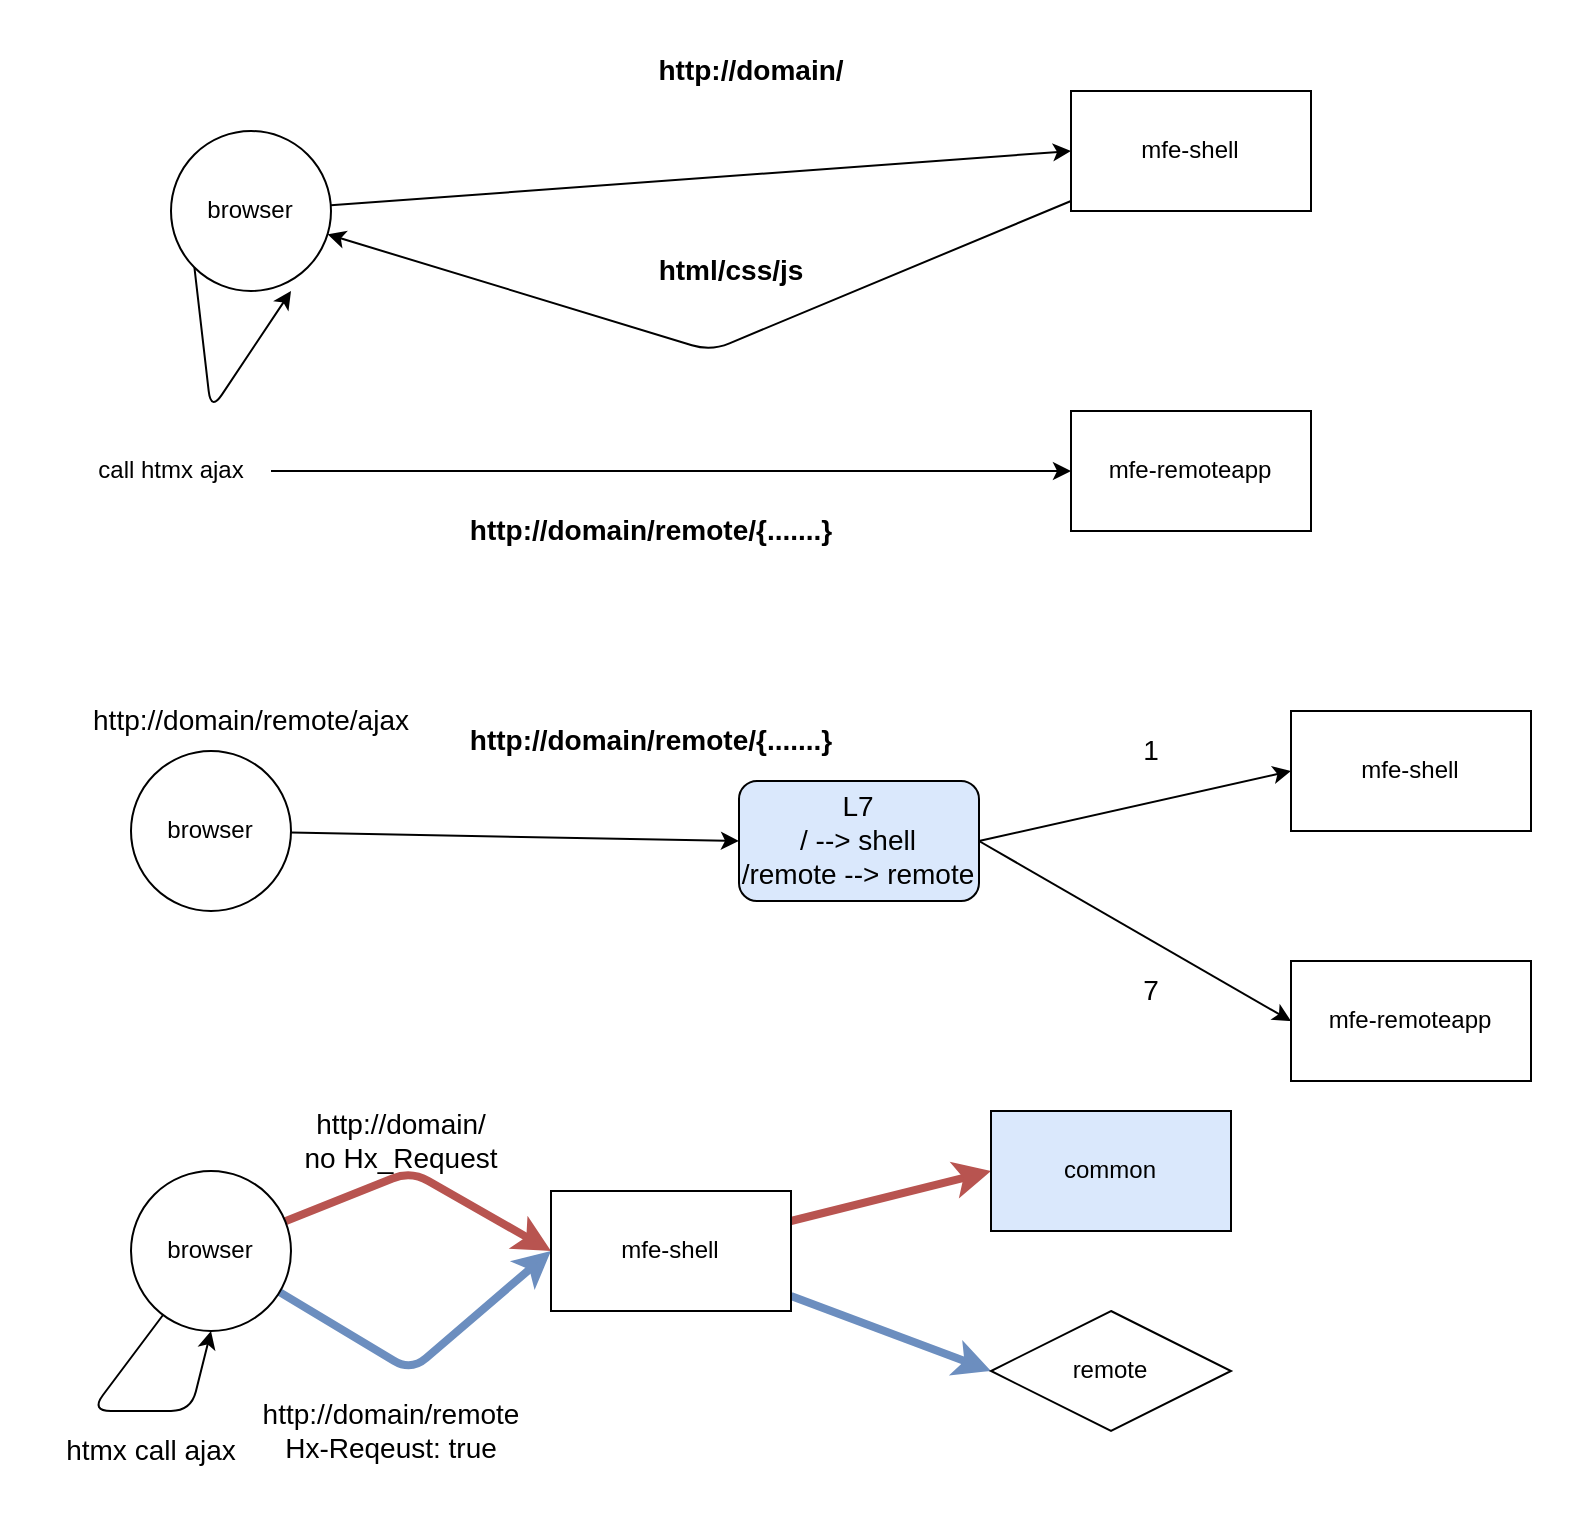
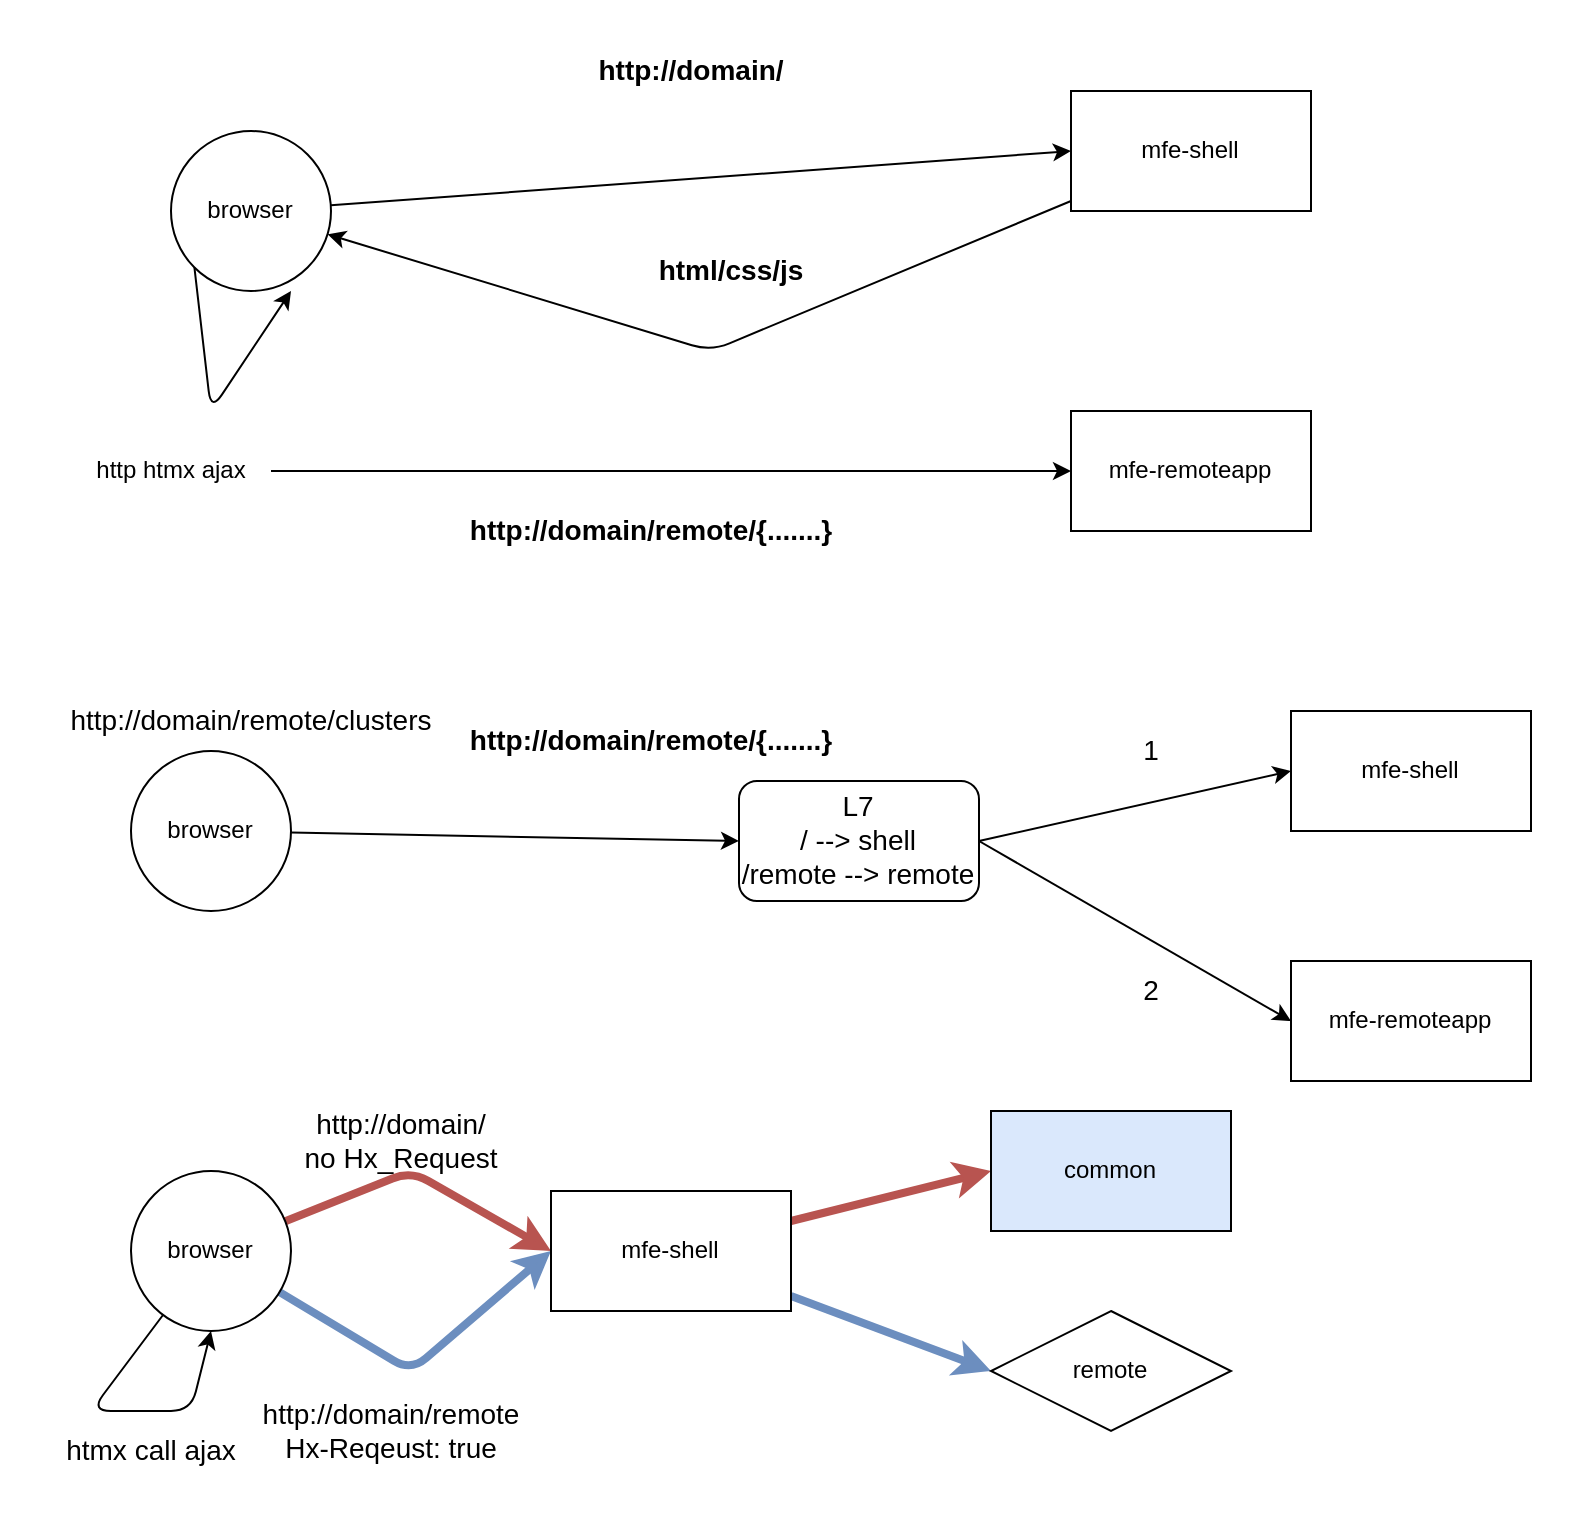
- <mxCell id="7" value="http://domain/" style="text;html=1;align=center;verticalAlign=middle;resizable=0;points=[];autosize=1;strokeColor=none;fillColor=none;fontSize=14;fontStyle=1" vertex="1" parent="1"><mxGeometry x="315" y="20" width="120" height="30" as="geometry" /></mxCell>
+ <mxCell id="7" value="http://domain/" style="text;html=1;align=center;verticalAlign=middle;resizable=0;points=[];autosize=1;strokeColor=none;fillColor=none;fontSize=14;fontStyle=1" vertex="1" parent="1"><mxGeometry x="285" y="20" width="120" height="30" as="geometry" /></mxCell>
- <mxCell id="10" value="call htmx ajax" style="text;html=1;align=center;verticalAlign=middle;resizable=0;points=[];autosize=1;strokeColor=none;fillColor=none;" vertex="1" parent="1"><mxGeometry x="35" y="220" width="100" height="30" as="geometry" /></mxCell>
+ <mxCell id="10" value="http htmx ajax" style="text;html=1;align=center;verticalAlign=middle;resizable=0;points=[];autosize=1;strokeColor=none;fillColor=none;" vertex="1" parent="1"><mxGeometry x="35" y="220" width="100" height="30" as="geometry" /></mxCell>
- <mxCell id="20" value="http://domain/remote/ajax" style="text;html=1;align=center;verticalAlign=middle;resizable=0;points=[];autosize=1;strokeColor=none;fillColor=none;fontSize=14;" vertex="1" parent="1"><mxGeometry x="25" y="345" width="200" height="30" as="geometry" /></mxCell>
+ <mxCell id="20" value="http://domain/remote/clusters" style="text;html=1;align=center;verticalAlign=middle;resizable=0;points=[];autosize=1;strokeColor=none;fillColor=none;fontSize=14;" vertex="1" parent="1"><mxGeometry x="25" y="345" width="200" height="30" as="geometry" /></mxCell>
- <mxCell id="19" value="L7&lt;br&gt;/ --&amp;gt; shell&lt;br&gt;/remote --&amp;gt; remote" style="rounded=1;whiteSpace=wrap;html=1;fontSize=14;fillColor=#dae8fc;" vertex="1" parent="1"><mxGeometry x="369" y="390" width="120" height="60" as="geometry" /></mxCell>
+ <mxCell id="19" value="L7&lt;br&gt;/ --&amp;gt; shell&lt;br&gt;/remote --&amp;gt; remote" style="rounded=1;whiteSpace=wrap;html=1;fontSize=14;" vertex="1" parent="1"><mxGeometry x="369" y="390" width="120" height="60" as="geometry" /></mxCell>
- <mxCell id="23" value="7" style="text;html=1;align=center;verticalAlign=middle;resizable=0;points=[];autosize=1;strokeColor=none;fillColor=none;fontSize=14;" vertex="1" parent="1"><mxGeometry x="560" y="480" width="30" height="30" as="geometry" /></mxCell>
+ <mxCell id="23" value="2" style="text;html=1;align=center;verticalAlign=middle;resizable=0;points=[];autosize=1;strokeColor=none;fillColor=none;fontSize=14;" vertex="1" parent="1"><mxGeometry x="560" y="480" width="30" height="30" as="geometry" /></mxCell>
